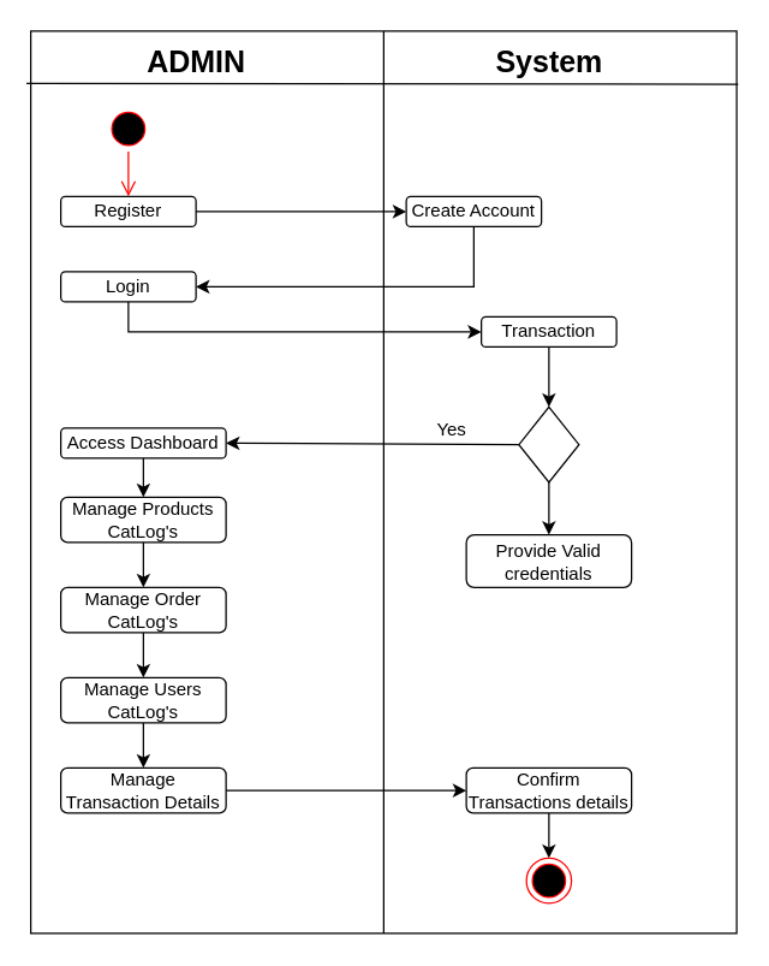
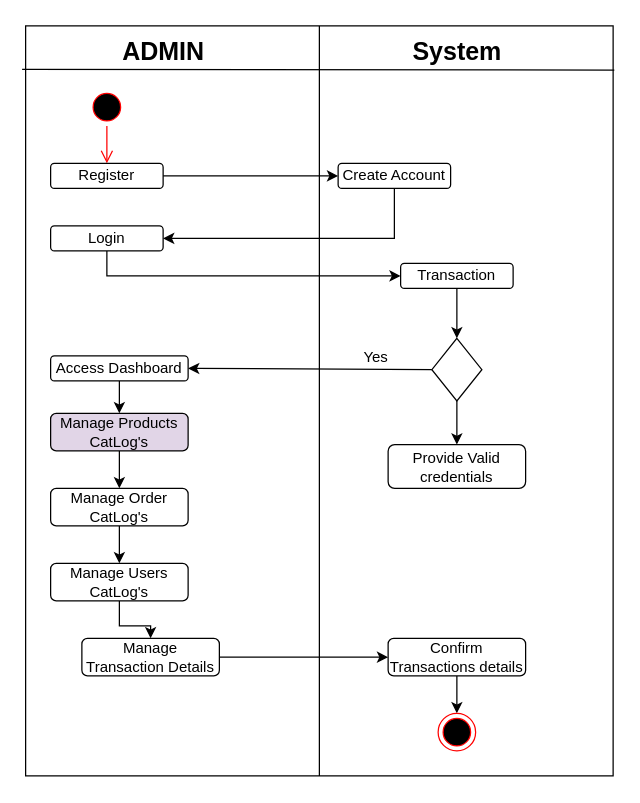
- <mxCell id="25" value="Manage Products CatLog's" style="rounded=1;whiteSpace=wrap;html=1;" vertex="1" parent="1"><mxGeometry x="40" y="330" width="110" height="30" as="geometry" /></mxCell>
+ <mxCell id="25" value="Manage Products CatLog's" style="rounded=1;whiteSpace=wrap;html=1;fillColor=#e1d5e7;" vertex="1" parent="1"><mxGeometry x="40" y="330" width="110" height="30" as="geometry" /></mxCell>
- <mxCell id="31" value="Manage Transaction Details" style="rounded=1;whiteSpace=wrap;html=1;" vertex="1" parent="1"><mxGeometry x="40" y="510" width="110" height="30" as="geometry" /></mxCell>
+ <mxCell id="31" value="Manage Transaction Details" style="rounded=1;whiteSpace=wrap;html=1;" vertex="1" parent="1"><mxGeometry x="65" y="510" width="110" height="30" as="geometry" /></mxCell>
